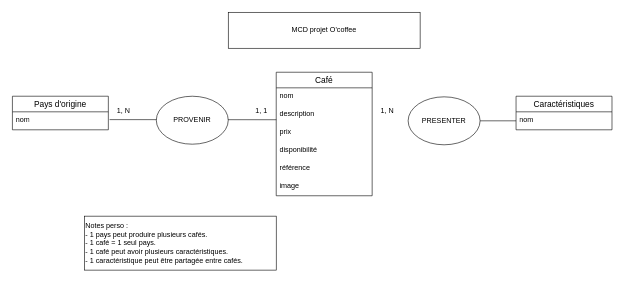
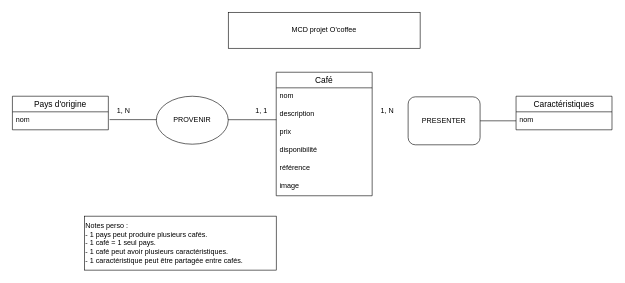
- <mxCell id="21" value="PRESENTER" style="ellipse;whiteSpace=wrap;html=1;" vertex="1" parent="1"><mxGeometry x="680" y="161" width="120" height="80" as="geometry" /></mxCell>
+ <mxCell id="21" value="PRESENTER" style="whiteSpace=wrap;html=1;rounded=1;" vertex="1" parent="1"><mxGeometry x="680" y="161" width="120" height="80" as="geometry" /></mxCell>
